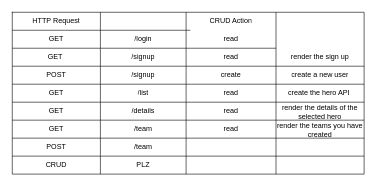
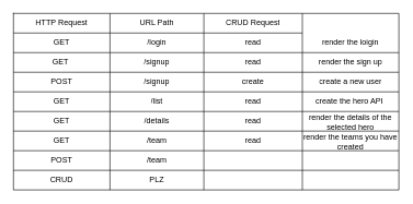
+ <mxCell id="5" value="URL Path" style="shape=partialRectangle;html=1;whiteSpace=wrap;connectable=0;fillColor=none;top=0;left=0;bottom=0;right=0;overflow=hidden;pointerEvents=1;" vertex="1" parent="3"><mxGeometry x="147" width="143" height="30" as="geometry"><mxRectangle width="143" height="30" as="alternateBounds" /></mxGeometry></mxCell>
- <mxCell id="6" value="CRUD Action" style="shape=partialRectangle;html=1;whiteSpace=wrap;connectable=0;fillColor=none;top=0;left=0;bottom=0;right=0;overflow=hidden;pointerEvents=1;" vertex="1" parent="3"><mxGeometry x="290" width="150" height="30" as="geometry"><mxRectangle width="150" height="30" as="alternateBounds" /></mxGeometry></mxCell>
+ <mxCell id="6" value="CRUD Request" style="shape=partialRectangle;html=1;whiteSpace=wrap;connectable=0;fillColor=none;top=0;left=0;bottom=0;right=0;overflow=hidden;pointerEvents=1;" vertex="1" parent="3"><mxGeometry x="290" width="150" height="30" as="geometry"><mxRectangle width="150" height="30" as="alternateBounds" /></mxGeometry></mxCell>
+ <mxCell id="11" value="render the loigin" style="shape=partialRectangle;html=1;whiteSpace=wrap;connectable=0;fillColor=none;top=0;left=0;bottom=0;right=0;overflow=hidden;pointerEvents=1;" vertex="1" parent="7"><mxGeometry x="440" width="147" height="30" as="geometry"><mxRectangle width="147" height="30" as="alternateBounds" /></mxGeometry></mxCell>
